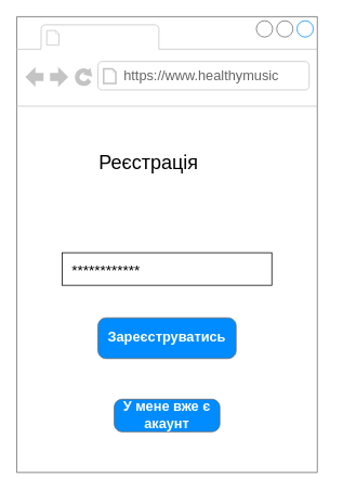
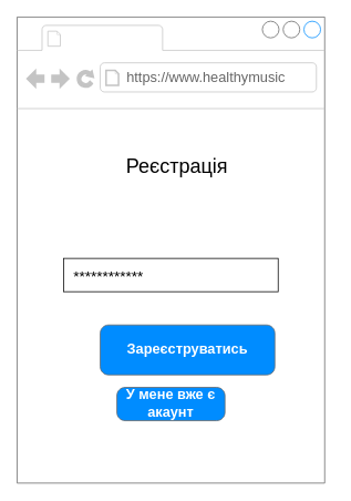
- <mxCell id="4" value="&lt;font style=&quot;font-size: 24px;&quot;&gt;Реєстрація&lt;/font&gt;" style="text;html=1;strokeColor=none;fillColor=none;align=center;verticalAlign=middle;whiteSpace=wrap;rounded=0;" vertex="1" parent="2"><mxGeometry x="85" y="160" width="155" height="40" as="geometry" /></mxCell>
+ <mxCell id="4" value="&lt;font style=&quot;font-size: 24px;&quot;&gt;Реєстрація&lt;/font&gt;" style="text;html=1;strokeColor=none;fillColor=none;align=center;verticalAlign=middle;whiteSpace=wrap;rounded=0;" vertex="1" parent="2"><mxGeometry x="115" y="160" width="155" height="40" as="geometry" /></mxCell>
- <mxCell id="6" value="Зареєструватись" style="strokeWidth=1;shadow=0;dashed=0;align=center;html=1;shape=mxgraph.mockup.buttons.button;strokeColor=#666666;fontColor=#ffffff;mainText=;buttonStyle=round;fontSize=17;fontStyle=1;fillColor=#008cff;whiteSpace=wrap;" vertex="1" parent="2"><mxGeometry x="100" y="370" width="170" height="50" as="geometry" /></mxCell>
+ <mxCell id="6" value="Зареєструватись" style="strokeWidth=1;shadow=0;dashed=0;align=center;html=1;shape=mxgraph.mockup.buttons.button;strokeColor=#666666;fontColor=#ffffff;mainText=;buttonStyle=round;fontSize=17;fontStyle=1;fillColor=#008cff;whiteSpace=wrap;" vertex="1" parent="2"><mxGeometry x="100" y="370" width="210" height="60" as="geometry" /></mxCell>
- <mxCell id="7" value="У мене вже є акаунт" style="strokeWidth=1;shadow=0;dashed=0;align=center;html=1;shape=mxgraph.mockup.buttons.button;strokeColor=#666666;fontColor=#ffffff;mainText=;buttonStyle=round;fontSize=17;fontStyle=1;fillColor=#008cff;whiteSpace=wrap;" vertex="1" parent="2"><mxGeometry x="120" y="470" width="130" height="40" as="geometry" /></mxCell>
+ <mxCell id="7" value="У мене вже є акаунт" style="strokeWidth=1;shadow=0;dashed=0;align=center;html=1;shape=mxgraph.mockup.buttons.button;strokeColor=#666666;fontColor=#ffffff;mainText=;buttonStyle=round;fontSize=17;fontStyle=1;fillColor=#008cff;whiteSpace=wrap;" vertex="1" parent="2"><mxGeometry x="120" y="445" width="130" height="40" as="geometry" /></mxCell>
